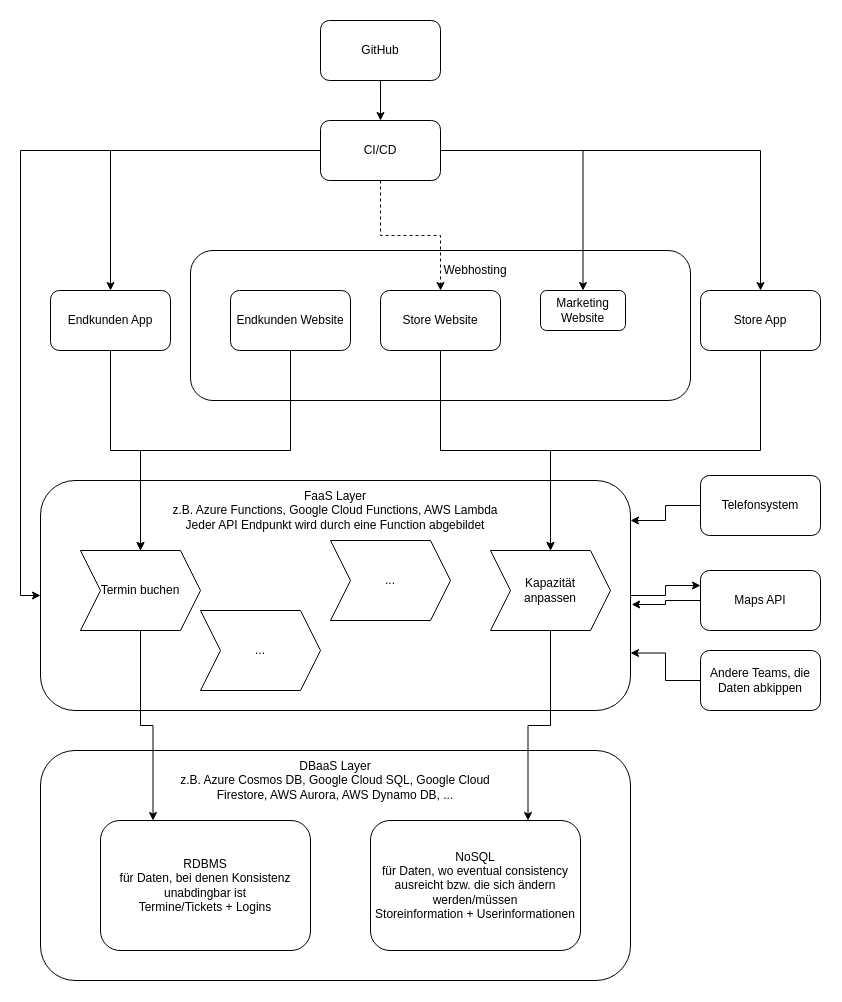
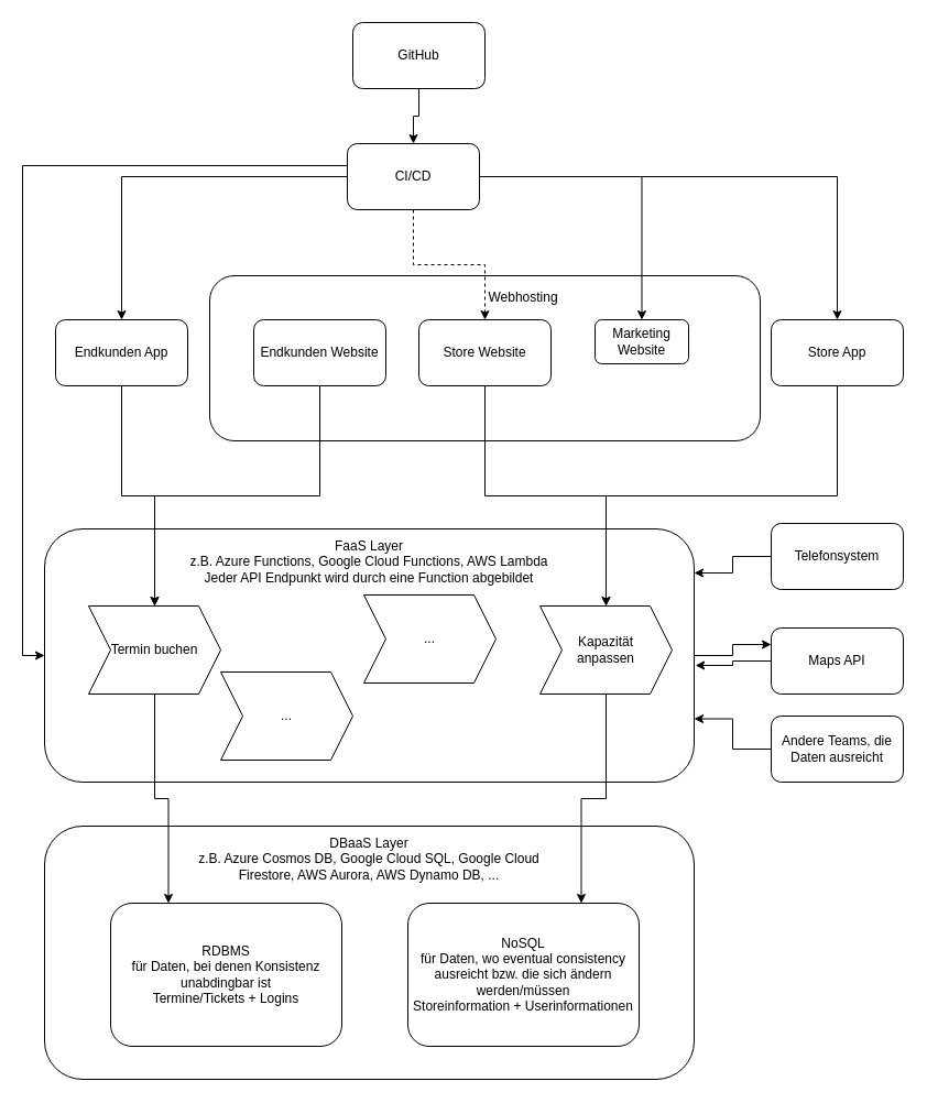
- <mxCell id="38" value="CI/CD" style="rounded=1;whiteSpace=wrap;html=1;" vertex="1" parent="1"><mxGeometry x="320" y="120" width="120" height="60" as="geometry" /></mxCell>
+ <mxCell id="38" value="CI/CD" style="rounded=1;whiteSpace=wrap;html=1;" vertex="1" parent="1"><mxGeometry x="315" y="130" width="120" height="60" as="geometry" /></mxCell>
- <mxCell id="20" value="Andere Teams, die Daten abkippen" style="rounded=1;whiteSpace=wrap;html=1;" vertex="1" parent="1"><mxGeometry x="700" y="650" width="120" height="60" as="geometry" /></mxCell>
+ <mxCell id="20" value="Andere Teams, die Daten ausreicht" style="rounded=1;whiteSpace=wrap;html=1;" vertex="1" parent="1"><mxGeometry x="700" y="650" width="120" height="60" as="geometry" /></mxCell>
